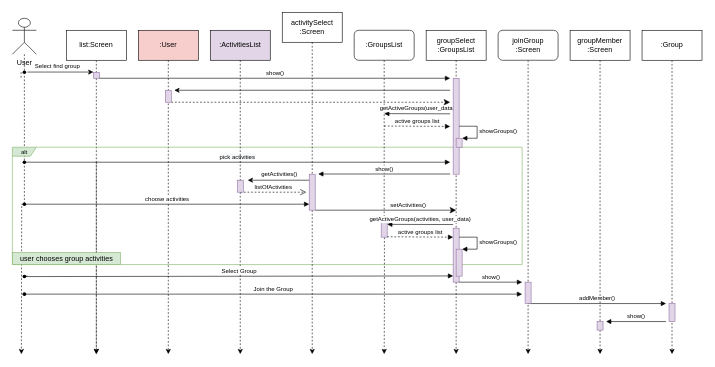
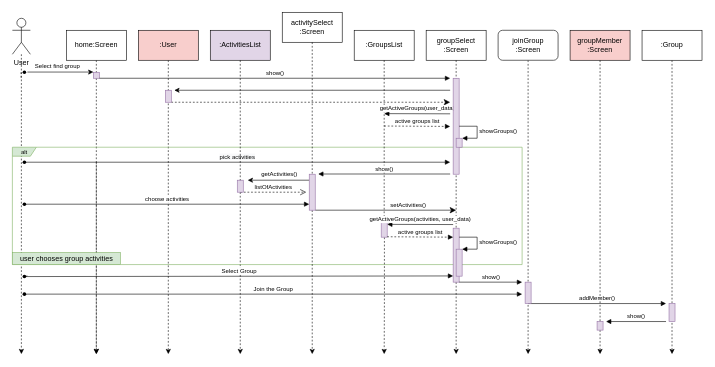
- <mxCell id="3" value="User" style="shape=umlActor;verticalLabelPosition=bottom;verticalAlign=top;html=1;outlineConnect=0;" parent="1" vertex="1"><mxGeometry x="20" y="30" width="40" height="60" as="geometry" /></mxCell>
+ <mxCell id="3" value="User" style="shape=umlActor;verticalLabelPosition=bottom;verticalAlign=top;html=1;outlineConnect=0;" parent="1" vertex="1"><mxGeometry x="20" y="30" width="30" height="60" as="geometry" /></mxCell>
- <mxCell id="6" value="list:Screen" style="rounded=0;whiteSpace=wrap;html=1;glass=0;sketch=0;shadow=0;" parent="1" vertex="1"><mxGeometry x="110" y="50" width="100" height="50" as="geometry" /></mxCell>
+ <mxCell id="6" value="home:Screen" style="rounded=0;whiteSpace=wrap;html=1;glass=0;sketch=0;shadow=0;" parent="1" vertex="1"><mxGeometry x="110" y="50" width="100" height="50" as="geometry" /></mxCell>
- <mxCell id="20" value=":GroupsList" style="whiteSpace=wrap;html=1;rounded=1;" parent="1" vertex="1"><mxGeometry x="590" y="50" width="100" height="50" as="geometry" /></mxCell>
+ <mxCell id="20" value=":GroupsList" style="rounded=0;whiteSpace=wrap;html=1;" parent="1" vertex="1"><mxGeometry x="590" y="50" width="100" height="50" as="geometry" /></mxCell>
- <mxCell id="22" value="groupSelect&lt;br&gt;:GroupsList" style="rounded=0;whiteSpace=wrap;html=1;" parent="1" vertex="1"><mxGeometry x="710" y="50" width="100" height="50" as="geometry" /></mxCell>
+ <mxCell id="22" value="groupSelect&lt;br&gt;:Screen" style="rounded=0;whiteSpace=wrap;html=1;" parent="1" vertex="1"><mxGeometry x="710" y="50" width="100" height="50" as="geometry" /></mxCell>
- <mxCell id="35" value="groupMember&lt;br&gt;:Screen" style="rounded=0;whiteSpace=wrap;html=1;" parent="1" vertex="1"><mxGeometry x="950" y="50" width="100" height="50" as="geometry" /></mxCell>
+ <mxCell id="35" value="groupMember&lt;br&gt;:Screen" style="rounded=0;whiteSpace=wrap;html=1;fillColor=#f8cecc;" parent="1" vertex="1"><mxGeometry x="950" y="50" width="100" height="50" as="geometry" /></mxCell>
